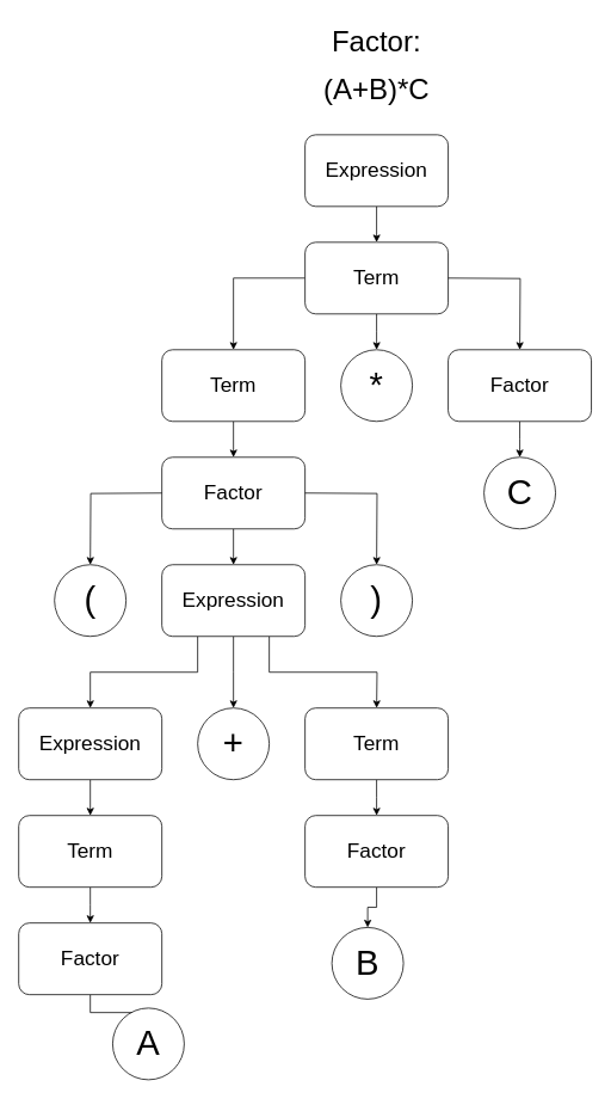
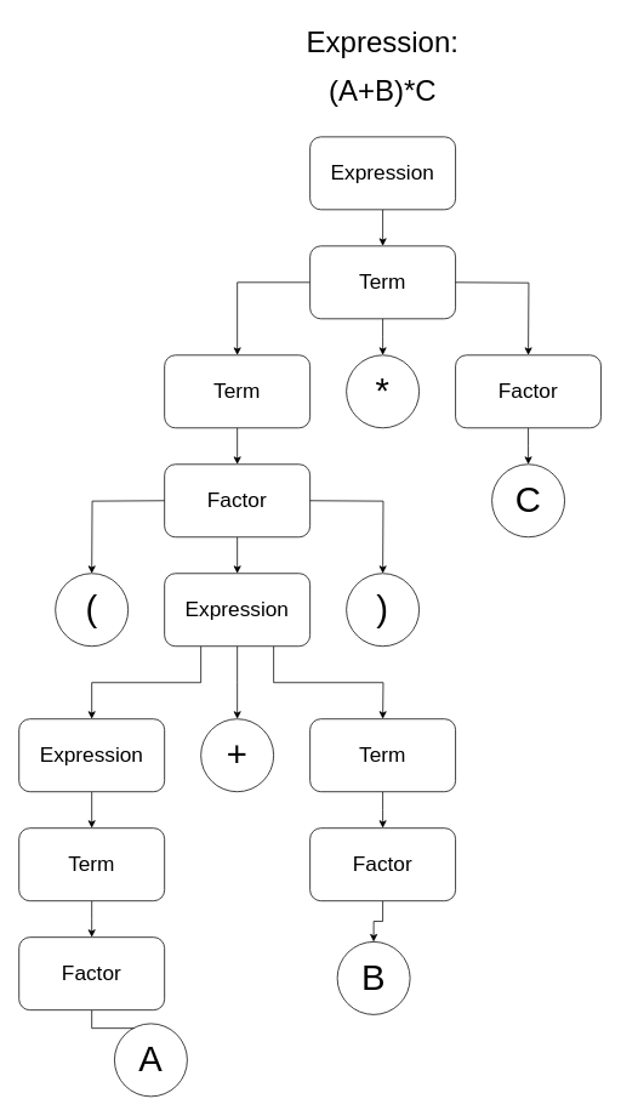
- <mxCell id="3" value="&lt;font style=&quot;font-size: 32px;&quot;&gt;Factor:&lt;/font&gt;" style="text;html=1;strokeColor=none;fillColor=none;align=center;verticalAlign=middle;whiteSpace=wrap;rounded=0;" vertex="1" parent="1"><mxGeometry x="340" y="20" width="160" height="53" as="geometry" /></mxCell>
+ <mxCell id="3" value="&lt;font style=&quot;font-size: 32px;&quot;&gt;Expression:&lt;/font&gt;" style="text;html=1;strokeColor=none;fillColor=none;align=center;verticalAlign=middle;whiteSpace=wrap;rounded=0;" vertex="1" parent="1"><mxGeometry x="340" y="20" width="160" height="53" as="geometry" /></mxCell>
